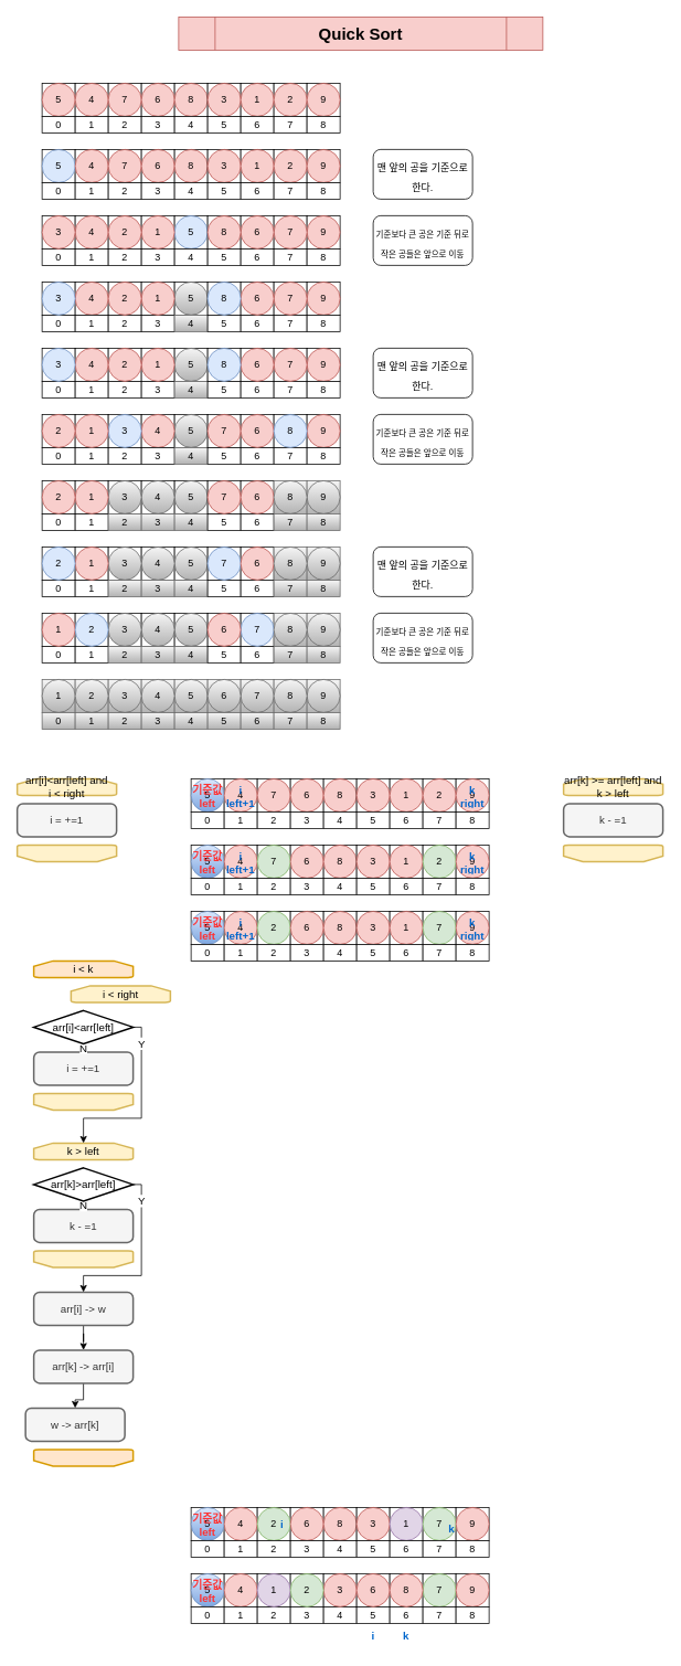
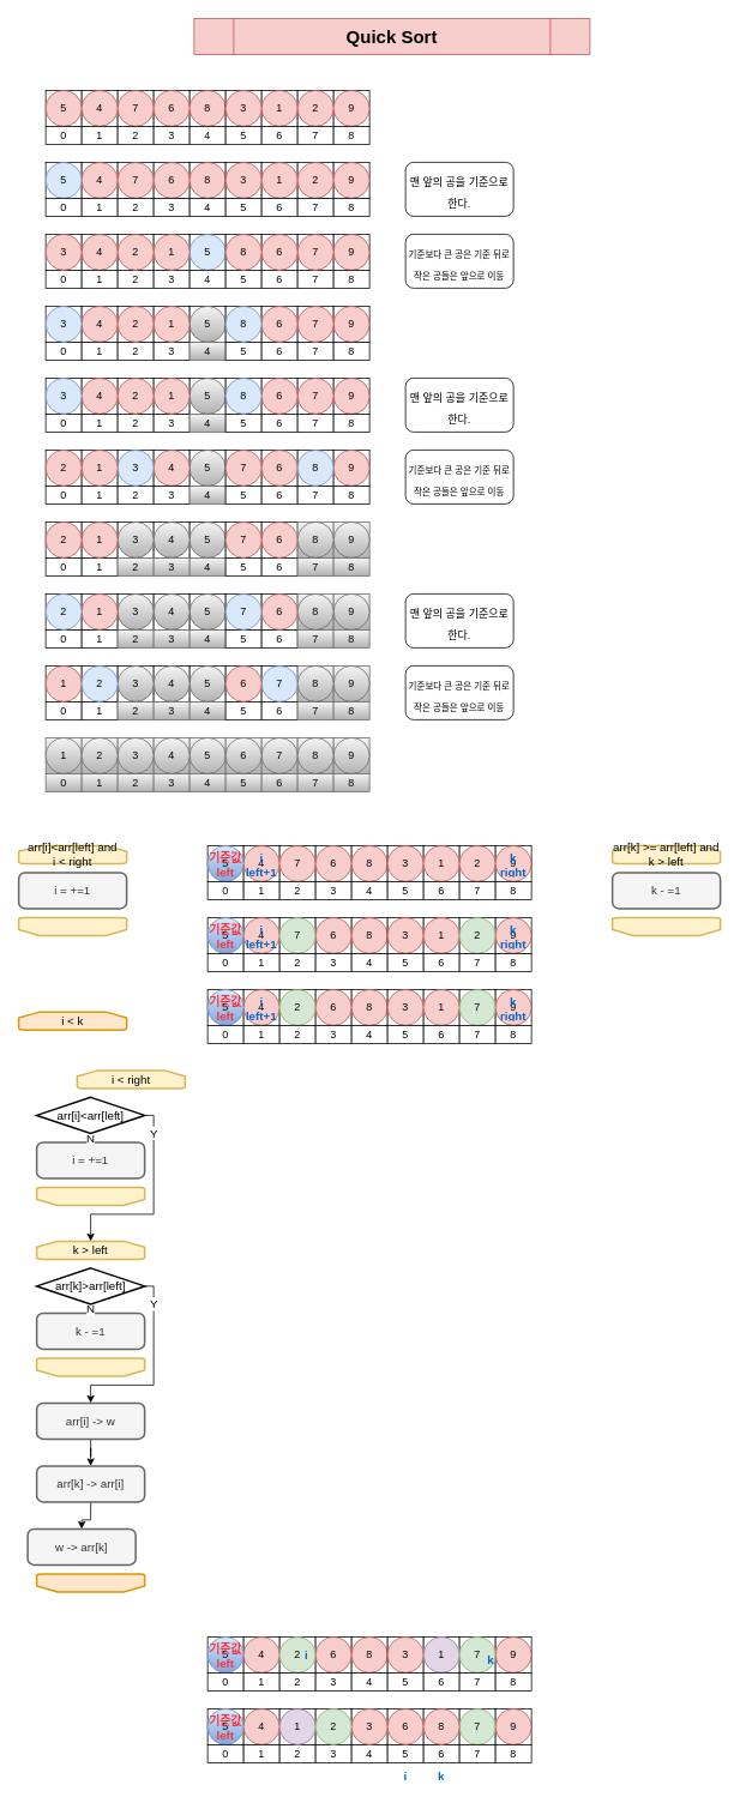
- <mxCell id="452" value="&lt;font color=&quot;#000000&quot;&gt;i &amp;lt; k&lt;/font&gt;" style="strokeWidth=2;html=1;shape=mxgraph.flowchart.loop_limit;whiteSpace=wrap;fontSize=13;fillColor=#ffe6cc;strokeColor=#d79b00;" vertex="1" parent="1"><mxGeometry x="40" y="1160" width="120" height="20" as="geometry" /></mxCell>
+ <mxCell id="452" value="&lt;font color=&quot;#000000&quot;&gt;i &amp;lt; k&lt;/font&gt;" style="strokeWidth=2;html=1;shape=mxgraph.flowchart.loop_limit;whiteSpace=wrap;fontSize=13;fillColor=#ffe6cc;strokeColor=#d79b00;" vertex="1" parent="1"><mxGeometry x="20" y="1125" width="120" height="20" as="geometry" /></mxCell>
